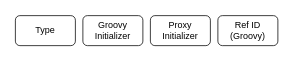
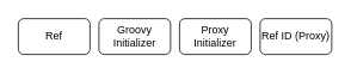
- <mxCell id="2" value="Type" style="rounded=1;whiteSpace=wrap;html=1;" parent="1" vertex="1"><mxGeometry x="20" y="20" width="80" height="40" as="geometry" /></mxCell>
+ <mxCell id="2" value="Ref" style="rounded=1;whiteSpace=wrap;html=1;" parent="1" vertex="1"><mxGeometry x="20" y="20" width="80" height="40" as="geometry" /></mxCell>
- <mxCell id="4" value="Ref ID (Groovy)" style="rounded=1;whiteSpace=wrap;html=1;" parent="1" vertex="1"><mxGeometry x="290" y="20" width="80" height="40" as="geometry" /></mxCell>
+ <mxCell id="4" value="Ref ID (Proxy)" style="rounded=1;whiteSpace=wrap;html=1;" parent="1" vertex="1"><mxGeometry x="290" y="20" width="80" height="40" as="geometry" /></mxCell>
